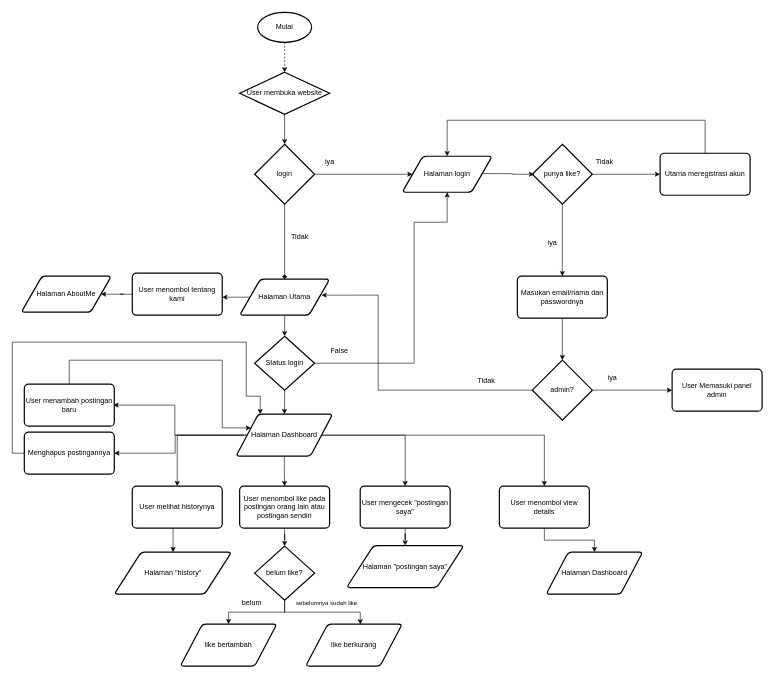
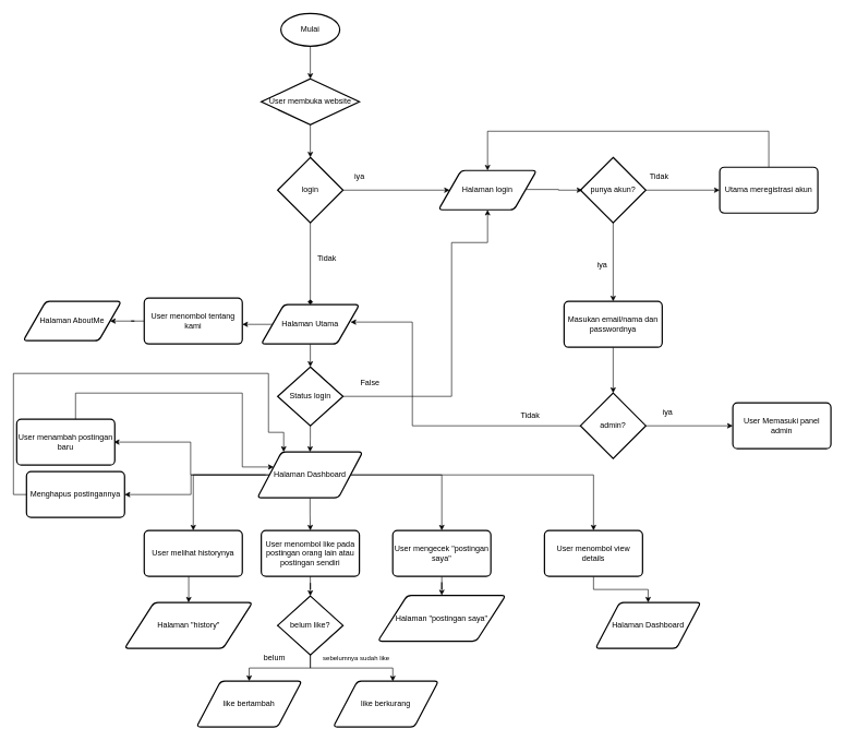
- <mxCell id="2" style="edgeStyle=orthogonalEdgeStyle;rounded=0;orthogonalLoop=1;jettySize=auto;html=1;dashed=1;" edge="1" parent="1" source="3" target="4"><mxGeometry relative="1" as="geometry" /></mxCell>
+ <mxCell id="2" style="edgeStyle=orthogonalEdgeStyle;rounded=0;orthogonalLoop=1;jettySize=auto;html=1;" edge="1" parent="1" source="3" target="4"><mxGeometry relative="1" as="geometry" /></mxCell>
- <mxCell id="10" value="punya like?" style="strokeWidth=2;html=1;shape=mxgraph.flowchart.decision;whiteSpace=wrap;" vertex="1" parent="1"><mxGeometry x="887" y="240" width="100" height="100" as="geometry" /></mxCell>
+ <mxCell id="10" value="punya akun?" style="strokeWidth=2;html=1;shape=mxgraph.flowchart.decision;whiteSpace=wrap;" vertex="1" parent="1"><mxGeometry x="887" y="240" width="100" height="100" as="geometry" /></mxCell>
- <mxCell id="49" value="User menambah postingan baru" style="rounded=1;whiteSpace=wrap;html=1;absoluteArcSize=1;arcSize=14;strokeWidth=2;" vertex="1" parent="1"><mxGeometry x="40" y="640" width="150" height="70" as="geometry" /></mxCell>
+ <mxCell id="49" value="User menambah postingan baru" style="rounded=1;whiteSpace=wrap;html=1;absoluteArcSize=1;arcSize=14;strokeWidth=2;" vertex="1" parent="1"><mxGeometry x="25" y="640" width="150" height="70" as="geometry" /></mxCell>
